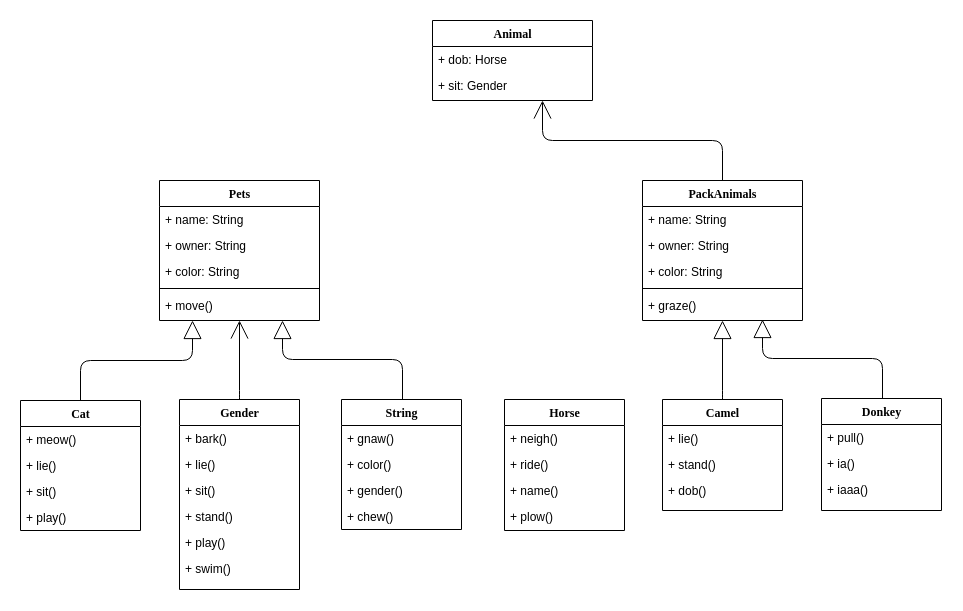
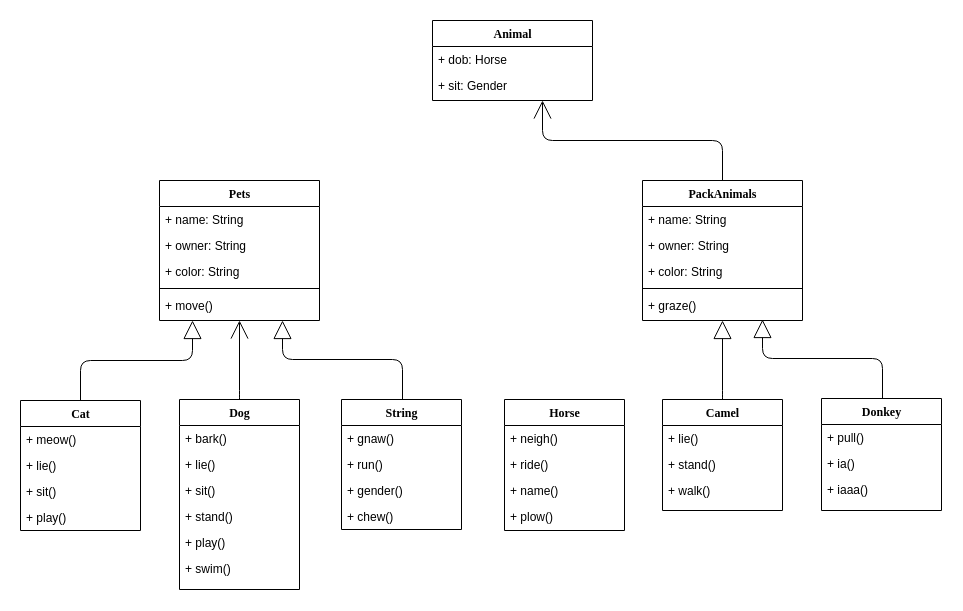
- <mxCell id="24" value="Gender" style="swimlane;html=1;fontStyle=1;align=center;verticalAlign=top;childLayout=stackLayout;horizontal=1;startSize=26;horizontalStack=0;resizeParent=1;resizeLast=0;collapsible=1;marginBottom=0;swimlaneFillColor=#ffffff;rounded=0;shadow=0;comic=0;labelBackgroundColor=none;strokeWidth=1;fillColor=none;fontFamily=Verdana;fontSize=12" parent="1" vertex="1"><mxGeometry x="179" y="399" width="120" height="190" as="geometry" /></mxCell>
+ <mxCell id="24" value="Dog" style="swimlane;html=1;fontStyle=1;align=center;verticalAlign=top;childLayout=stackLayout;horizontal=1;startSize=26;horizontalStack=0;resizeParent=1;resizeLast=0;collapsible=1;marginBottom=0;swimlaneFillColor=#ffffff;rounded=0;shadow=0;comic=0;labelBackgroundColor=none;strokeWidth=1;fillColor=none;fontFamily=Verdana;fontSize=12" parent="1" vertex="1"><mxGeometry x="179" y="399" width="120" height="190" as="geometry" /></mxCell>
- <mxCell id="35" value="+ color()" style="text;html=1;strokeColor=none;fillColor=none;align=left;verticalAlign=top;spacingLeft=4;spacingRight=4;whiteSpace=wrap;overflow=hidden;rotatable=0;points=[[0,0.5],[1,0.5]];portConstraint=eastwest;" parent="33" vertex="1"><mxGeometry y="52" width="120" height="26" as="geometry" /></mxCell>
+ <mxCell id="35" value="+ run()" style="text;html=1;strokeColor=none;fillColor=none;align=left;verticalAlign=top;spacingLeft=4;spacingRight=4;whiteSpace=wrap;overflow=hidden;rotatable=0;points=[[0,0.5],[1,0.5]];portConstraint=eastwest;" parent="33" vertex="1"><mxGeometry y="52" width="120" height="26" as="geometry" /></mxCell>
- <mxCell id="46" value="+ dob()" style="text;html=1;strokeColor=none;fillColor=none;align=left;verticalAlign=top;spacingLeft=4;spacingRight=4;whiteSpace=wrap;overflow=hidden;rotatable=0;points=[[0,0.5],[1,0.5]];portConstraint=eastwest;" parent="43" vertex="1"><mxGeometry y="78" width="120" height="26" as="geometry" /></mxCell>
+ <mxCell id="46" value="+ walk()" style="text;html=1;strokeColor=none;fillColor=none;align=left;verticalAlign=top;spacingLeft=4;spacingRight=4;whiteSpace=wrap;overflow=hidden;rotatable=0;points=[[0,0.5],[1,0.5]];portConstraint=eastwest;" parent="43" vertex="1"><mxGeometry y="78" width="120" height="26" as="geometry" /></mxCell>
